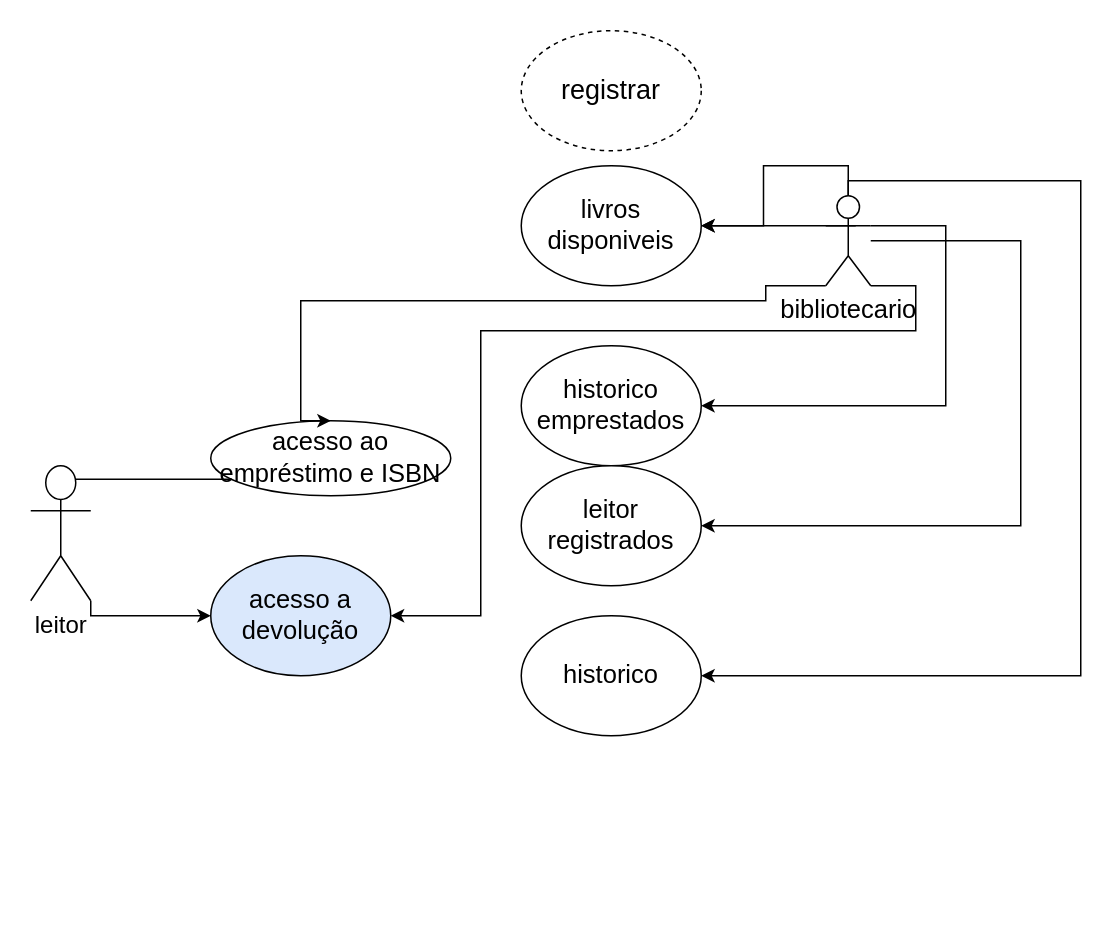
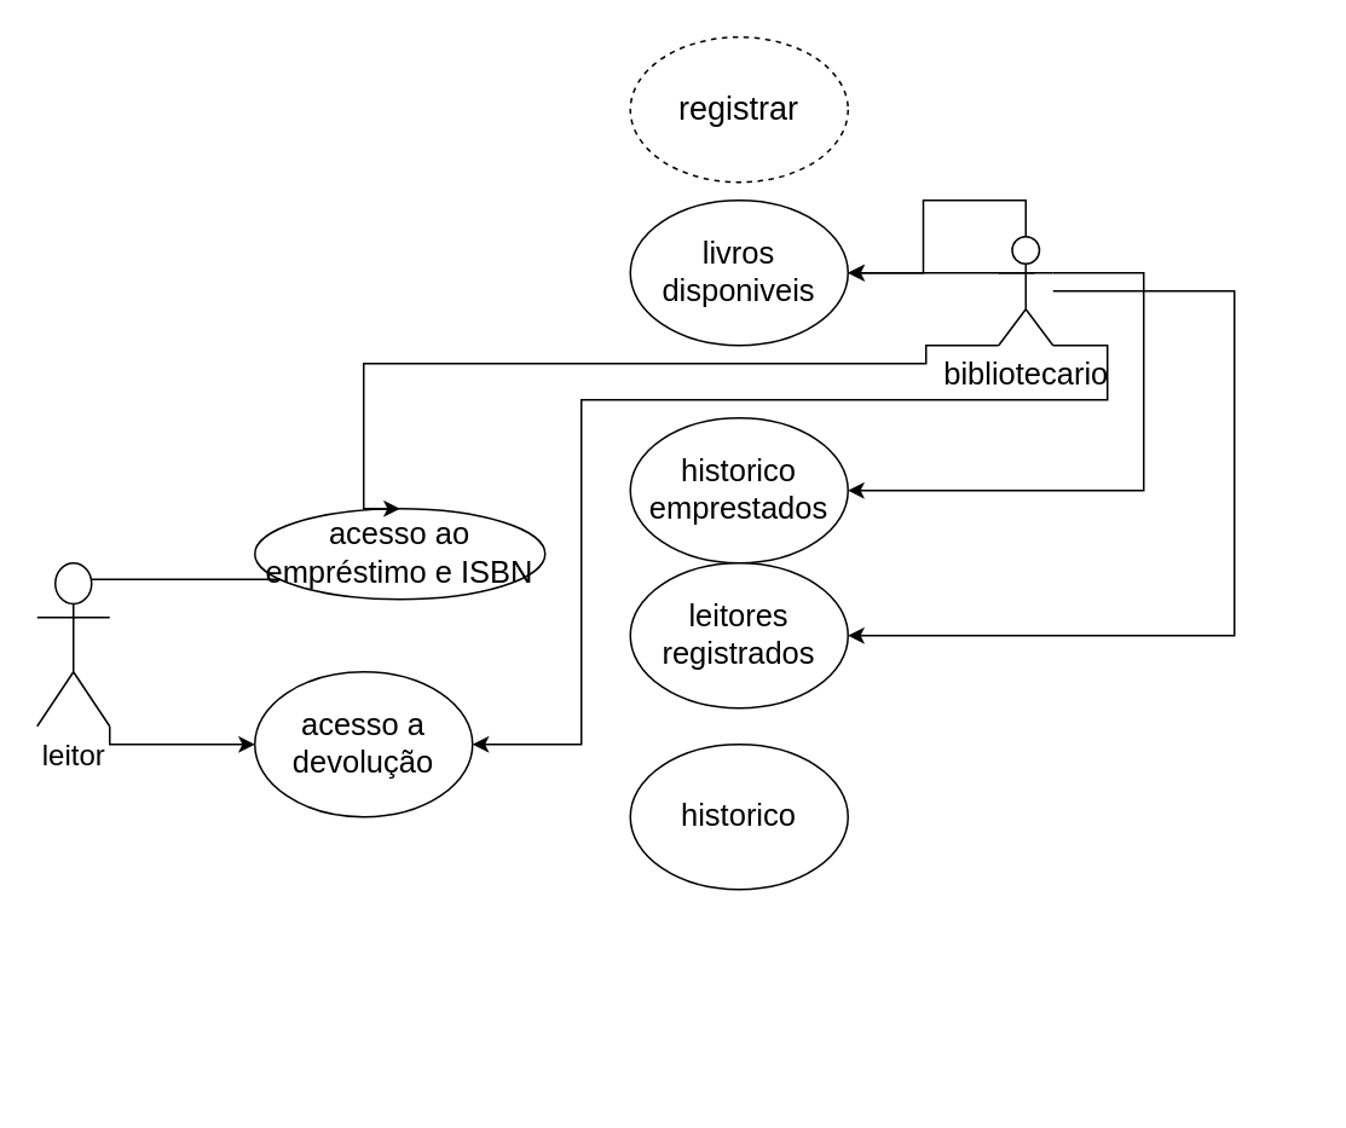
- <mxCell id="13" style="edgeStyle=orthogonalEdgeStyle;rounded=0;orthogonalLoop=1;jettySize=auto;html=1;entryX=1;entryY=0.5;entryDx=0;entryDy=0;exitX=0.5;exitY=0;exitDx=0;exitDy=0;exitPerimeter=0;" edge="1" parent="1" source="16" target="19"><mxGeometry relative="1" as="geometry"><Array as="points"><mxPoint x="585" y="120" /><mxPoint x="720" y="120" /><mxPoint x="720" y="600" /></Array></mxGeometry></mxCell>
- <mxCell id="18" value="&lt;font style=&quot;font-size: 17px;&quot;&gt;leitor registrados&lt;/font&gt;" style="ellipse;whiteSpace=wrap;html=1;" vertex="1" parent="1"><mxGeometry x="347" y="310" width="120" height="80" as="geometry" /></mxCell>
+ <mxCell id="18" value="&lt;font style=&quot;font-size: 17px;&quot;&gt;leitores registrados&lt;/font&gt;" style="ellipse;whiteSpace=wrap;html=1;" vertex="1" parent="1"><mxGeometry x="347" y="310" width="120" height="80" as="geometry" /></mxCell>
- <mxCell id="6" value="&lt;font style=&quot;font-size: 17px;&quot;&gt;acesso a devolução&lt;/font&gt;" style="ellipse;whiteSpace=wrap;html=1;fillColor=#dae8fc;" vertex="1" parent="1"><mxGeometry x="140" y="370" width="120" height="80" as="geometry" /></mxCell>
+ <mxCell id="6" value="&lt;font style=&quot;font-size: 17px;&quot;&gt;acesso a devolução&lt;/font&gt;" style="ellipse;whiteSpace=wrap;html=1;" vertex="1" parent="1"><mxGeometry x="140" y="370" width="120" height="80" as="geometry" /></mxCell>
